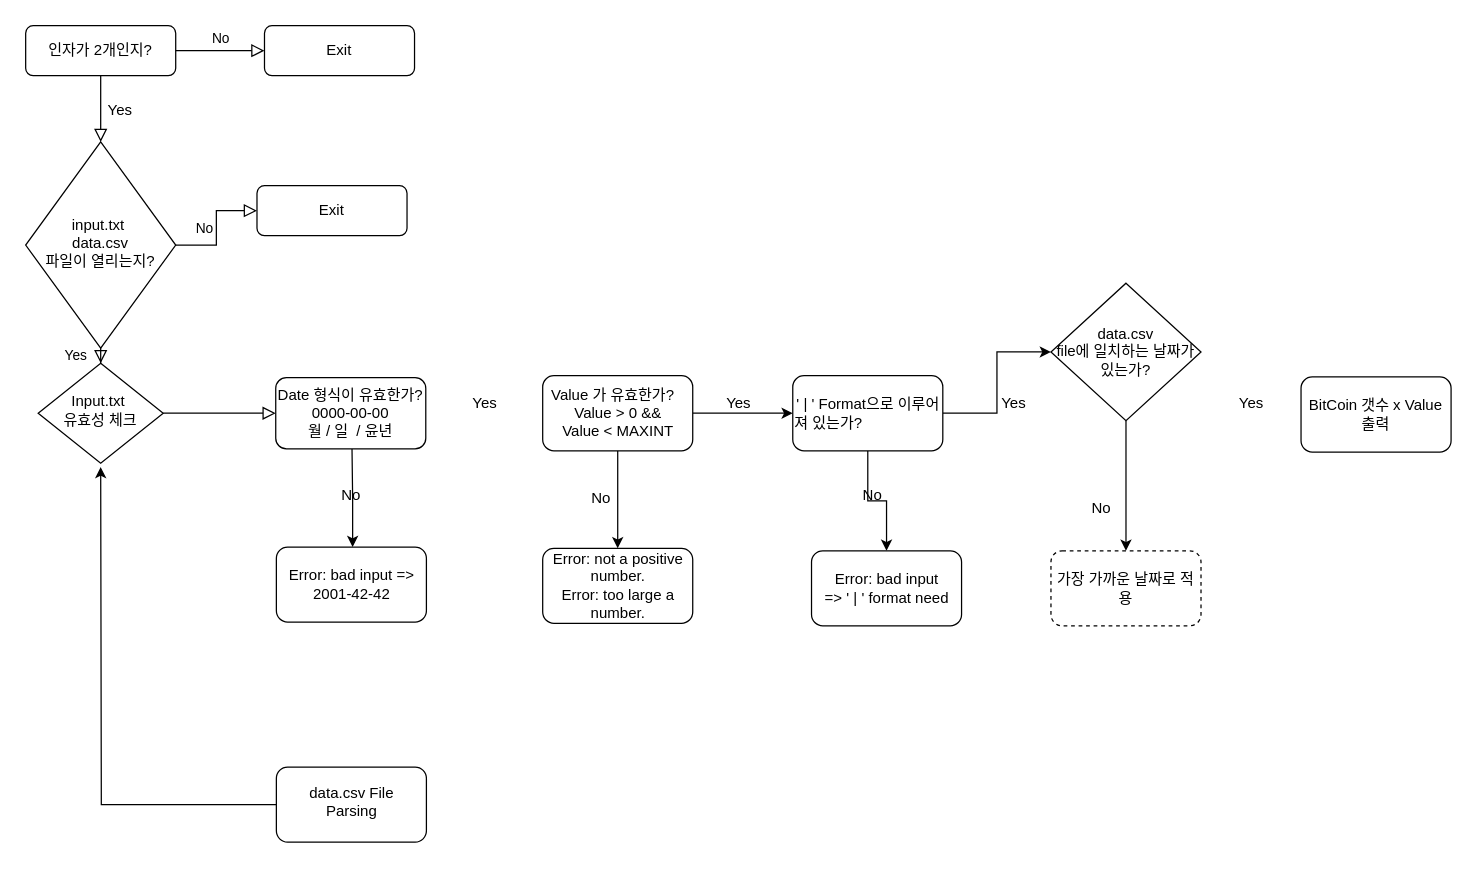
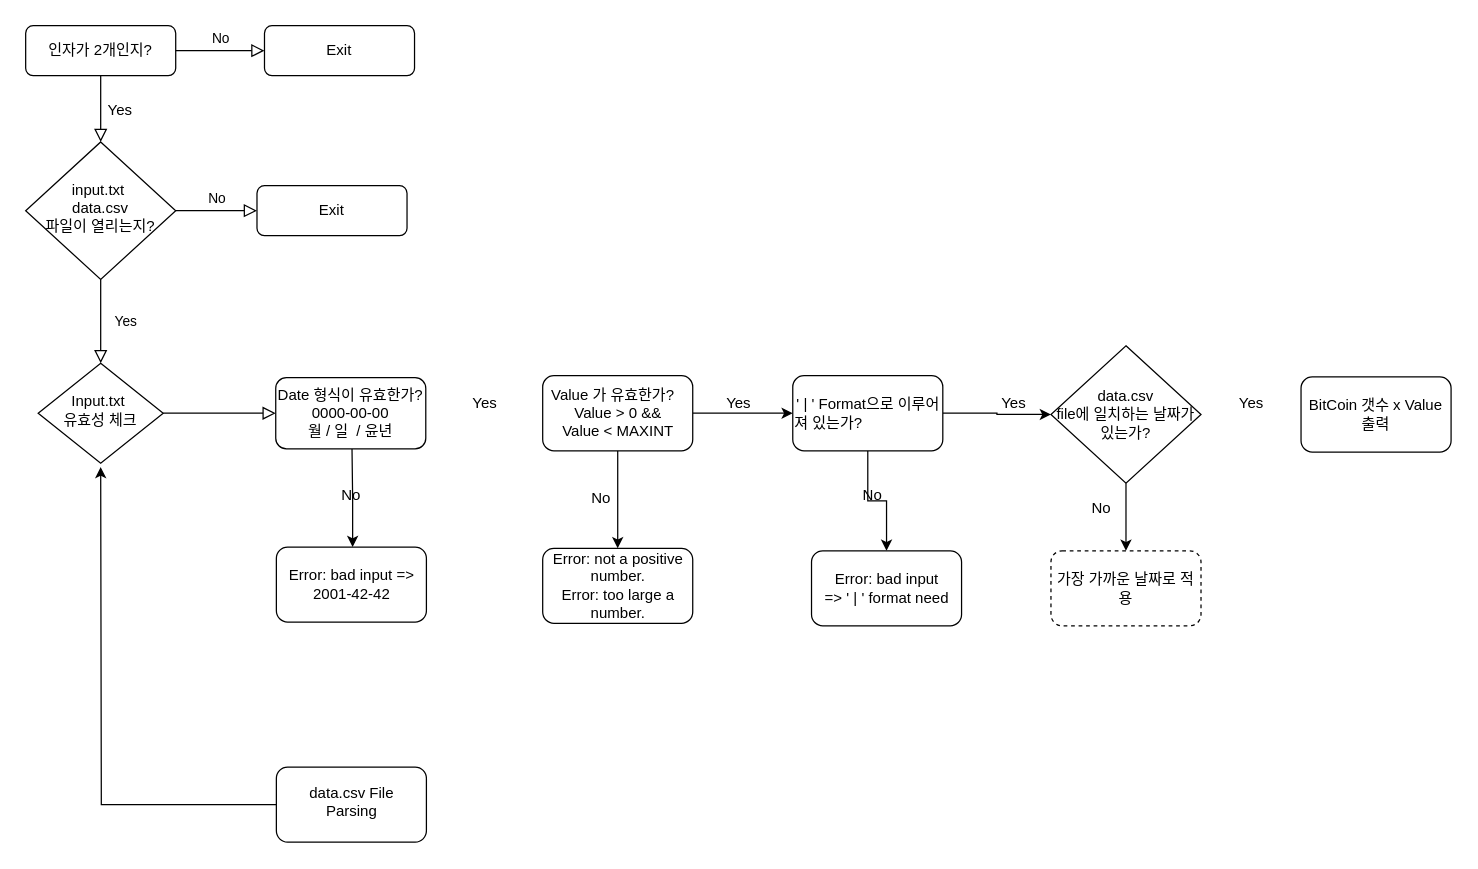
- <mxCell id="6" value="input.txt&amp;nbsp;&lt;br&gt;data.csv&lt;br&gt;파일이 열리는지?" style="rhombus;whiteSpace=wrap;html=1;shadow=0;fontFamily=Helvetica;fontSize=12;align=center;strokeWidth=1;spacing=6;spacingTop=-4;" parent="1" vertex="1"><mxGeometry x="20" y="113" width="120" height="165" as="geometry" /></mxCell>
+ <mxCell id="6" value="input.txt&amp;nbsp;&lt;br&gt;data.csv&lt;br&gt;파일이 열리는지?" style="rhombus;whiteSpace=wrap;html=1;shadow=0;fontFamily=Helvetica;fontSize=12;align=center;strokeWidth=1;spacing=6;spacingTop=-4;" parent="1" vertex="1"><mxGeometry x="20" y="113" width="120" height="110" as="geometry" /></mxCell>
- <mxCell id="31" value="data.csv&lt;br&gt;file에 일치하는 날짜가 있는가?" style="rhombus;whiteSpace=wrap;html=1;" parent="1" vertex="1"><mxGeometry x="840" y="226" width="120" height="110" as="geometry" /></mxCell>
+ <mxCell id="31" value="data.csv&lt;br&gt;file에 일치하는 날짜가 있는가?" style="rhombus;whiteSpace=wrap;html=1;" parent="1" vertex="1"><mxGeometry x="840" y="276" width="120" height="110" as="geometry" /></mxCell>
